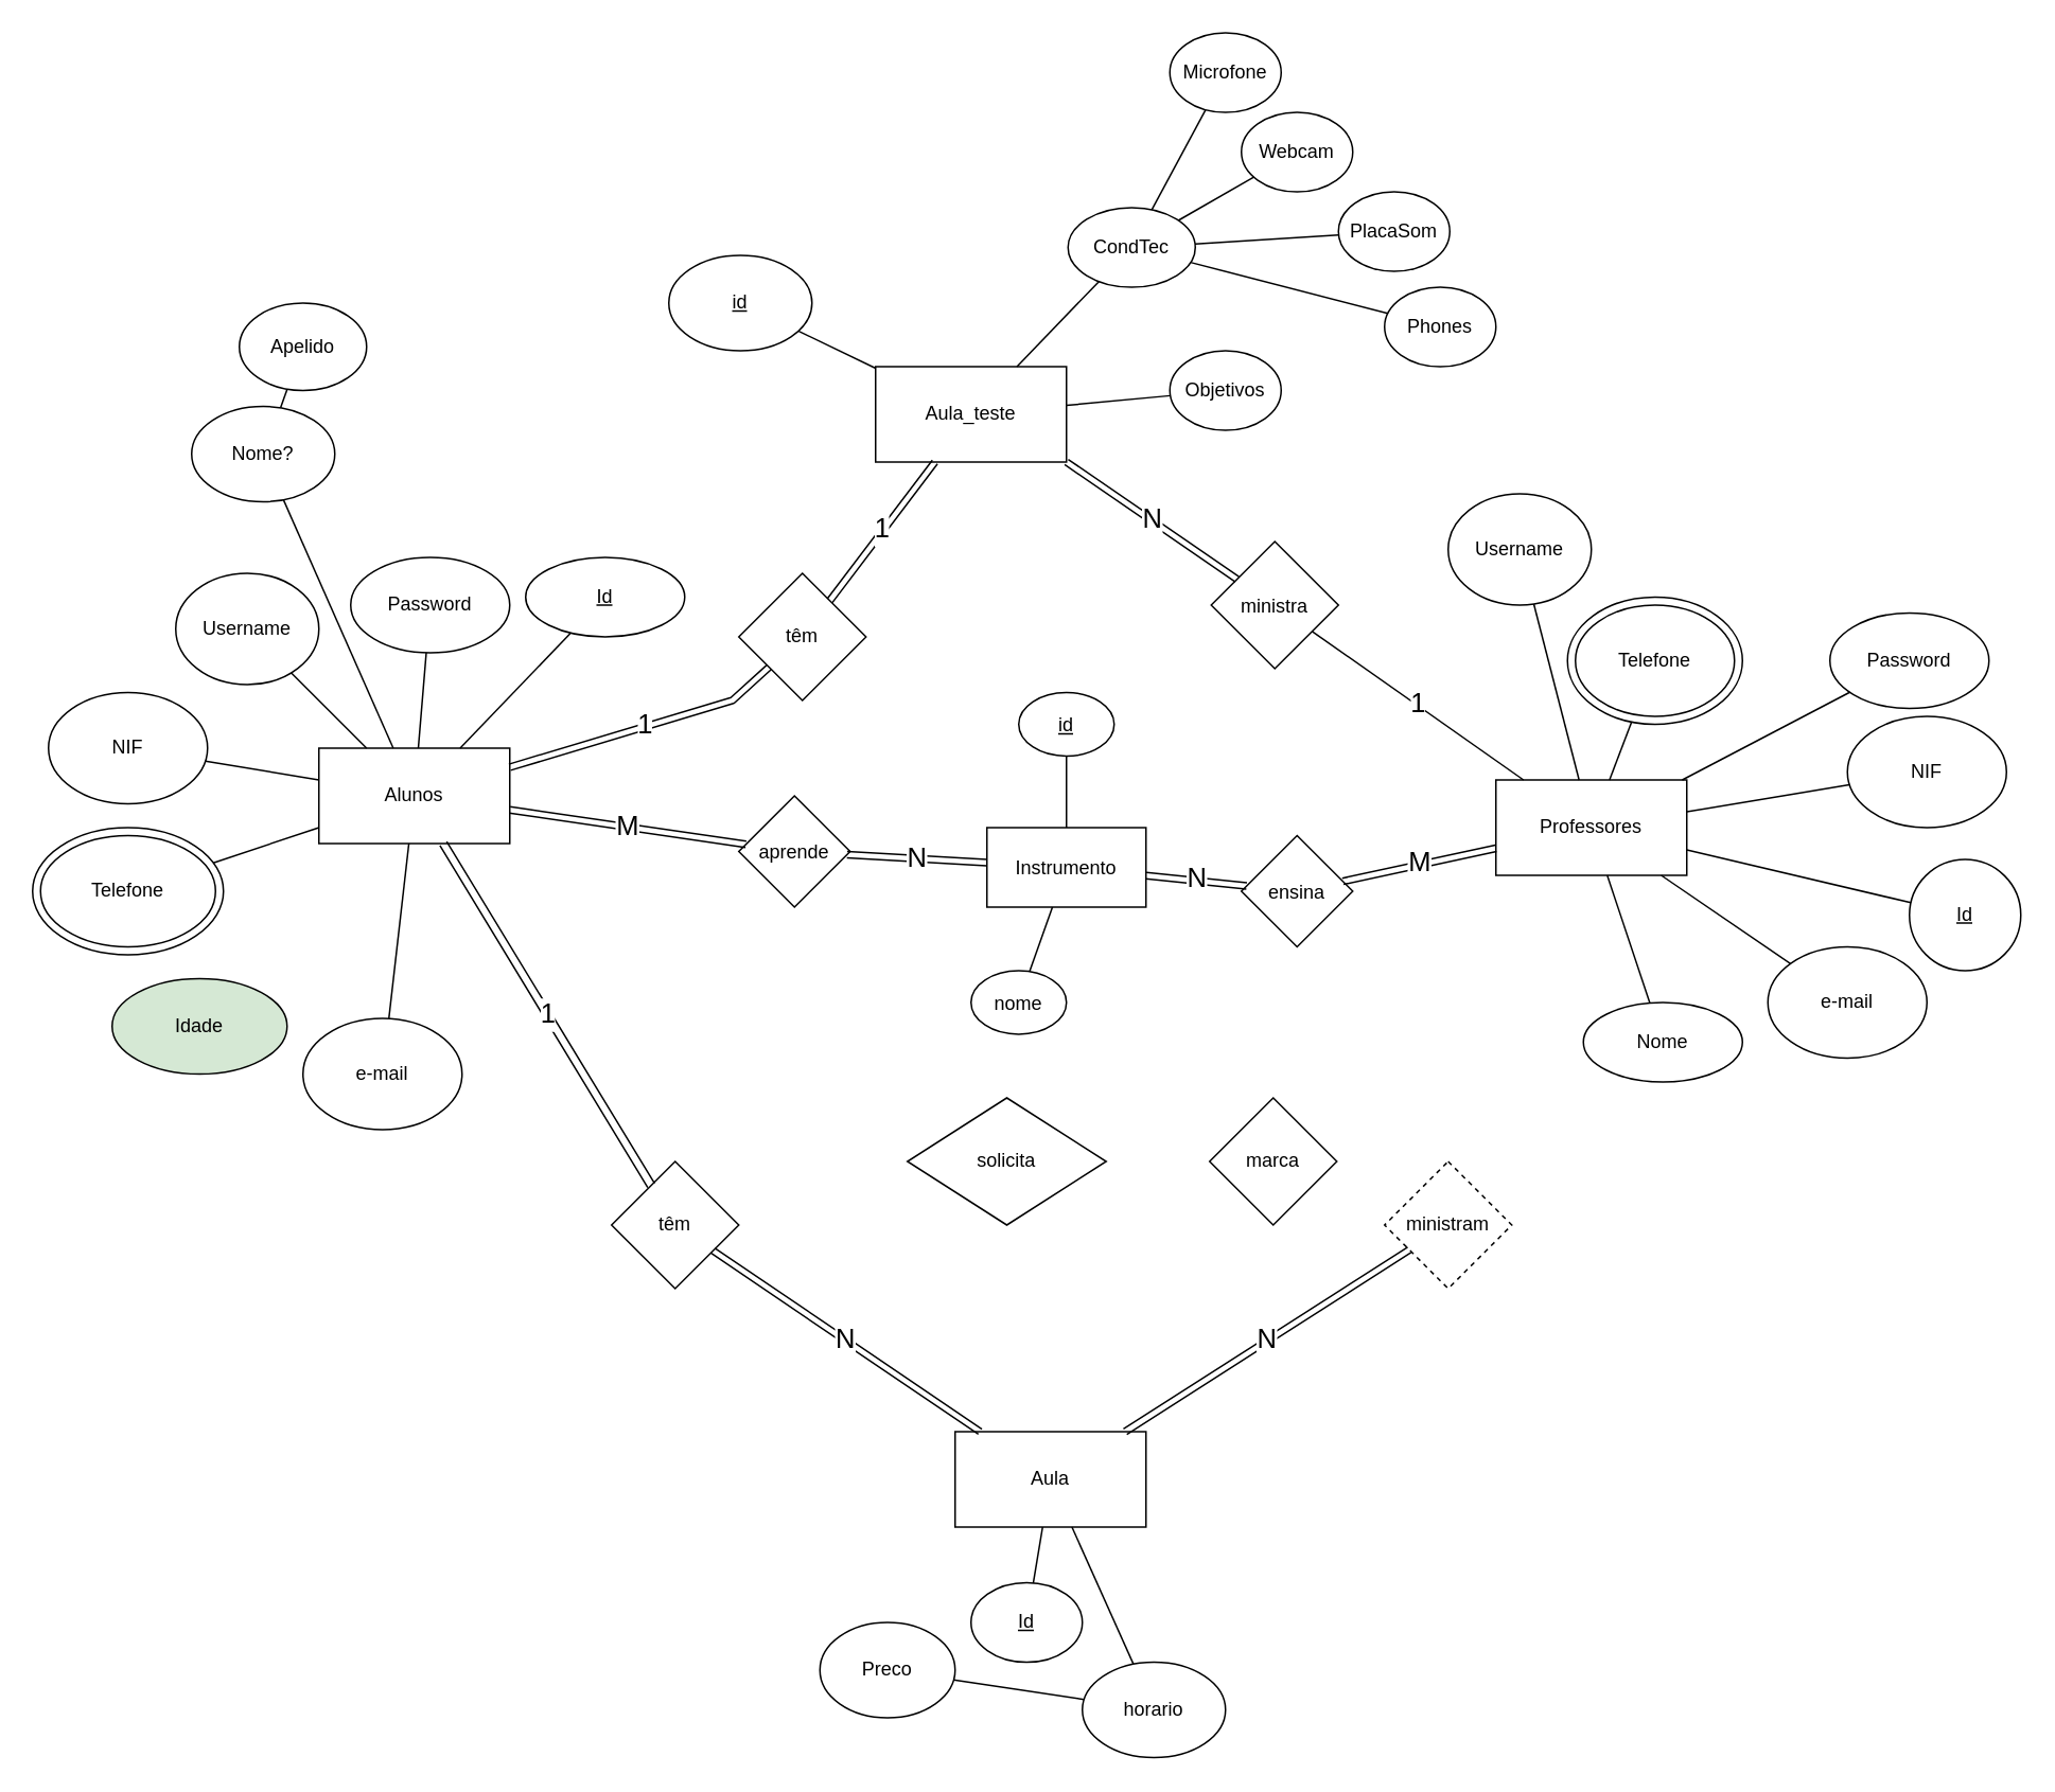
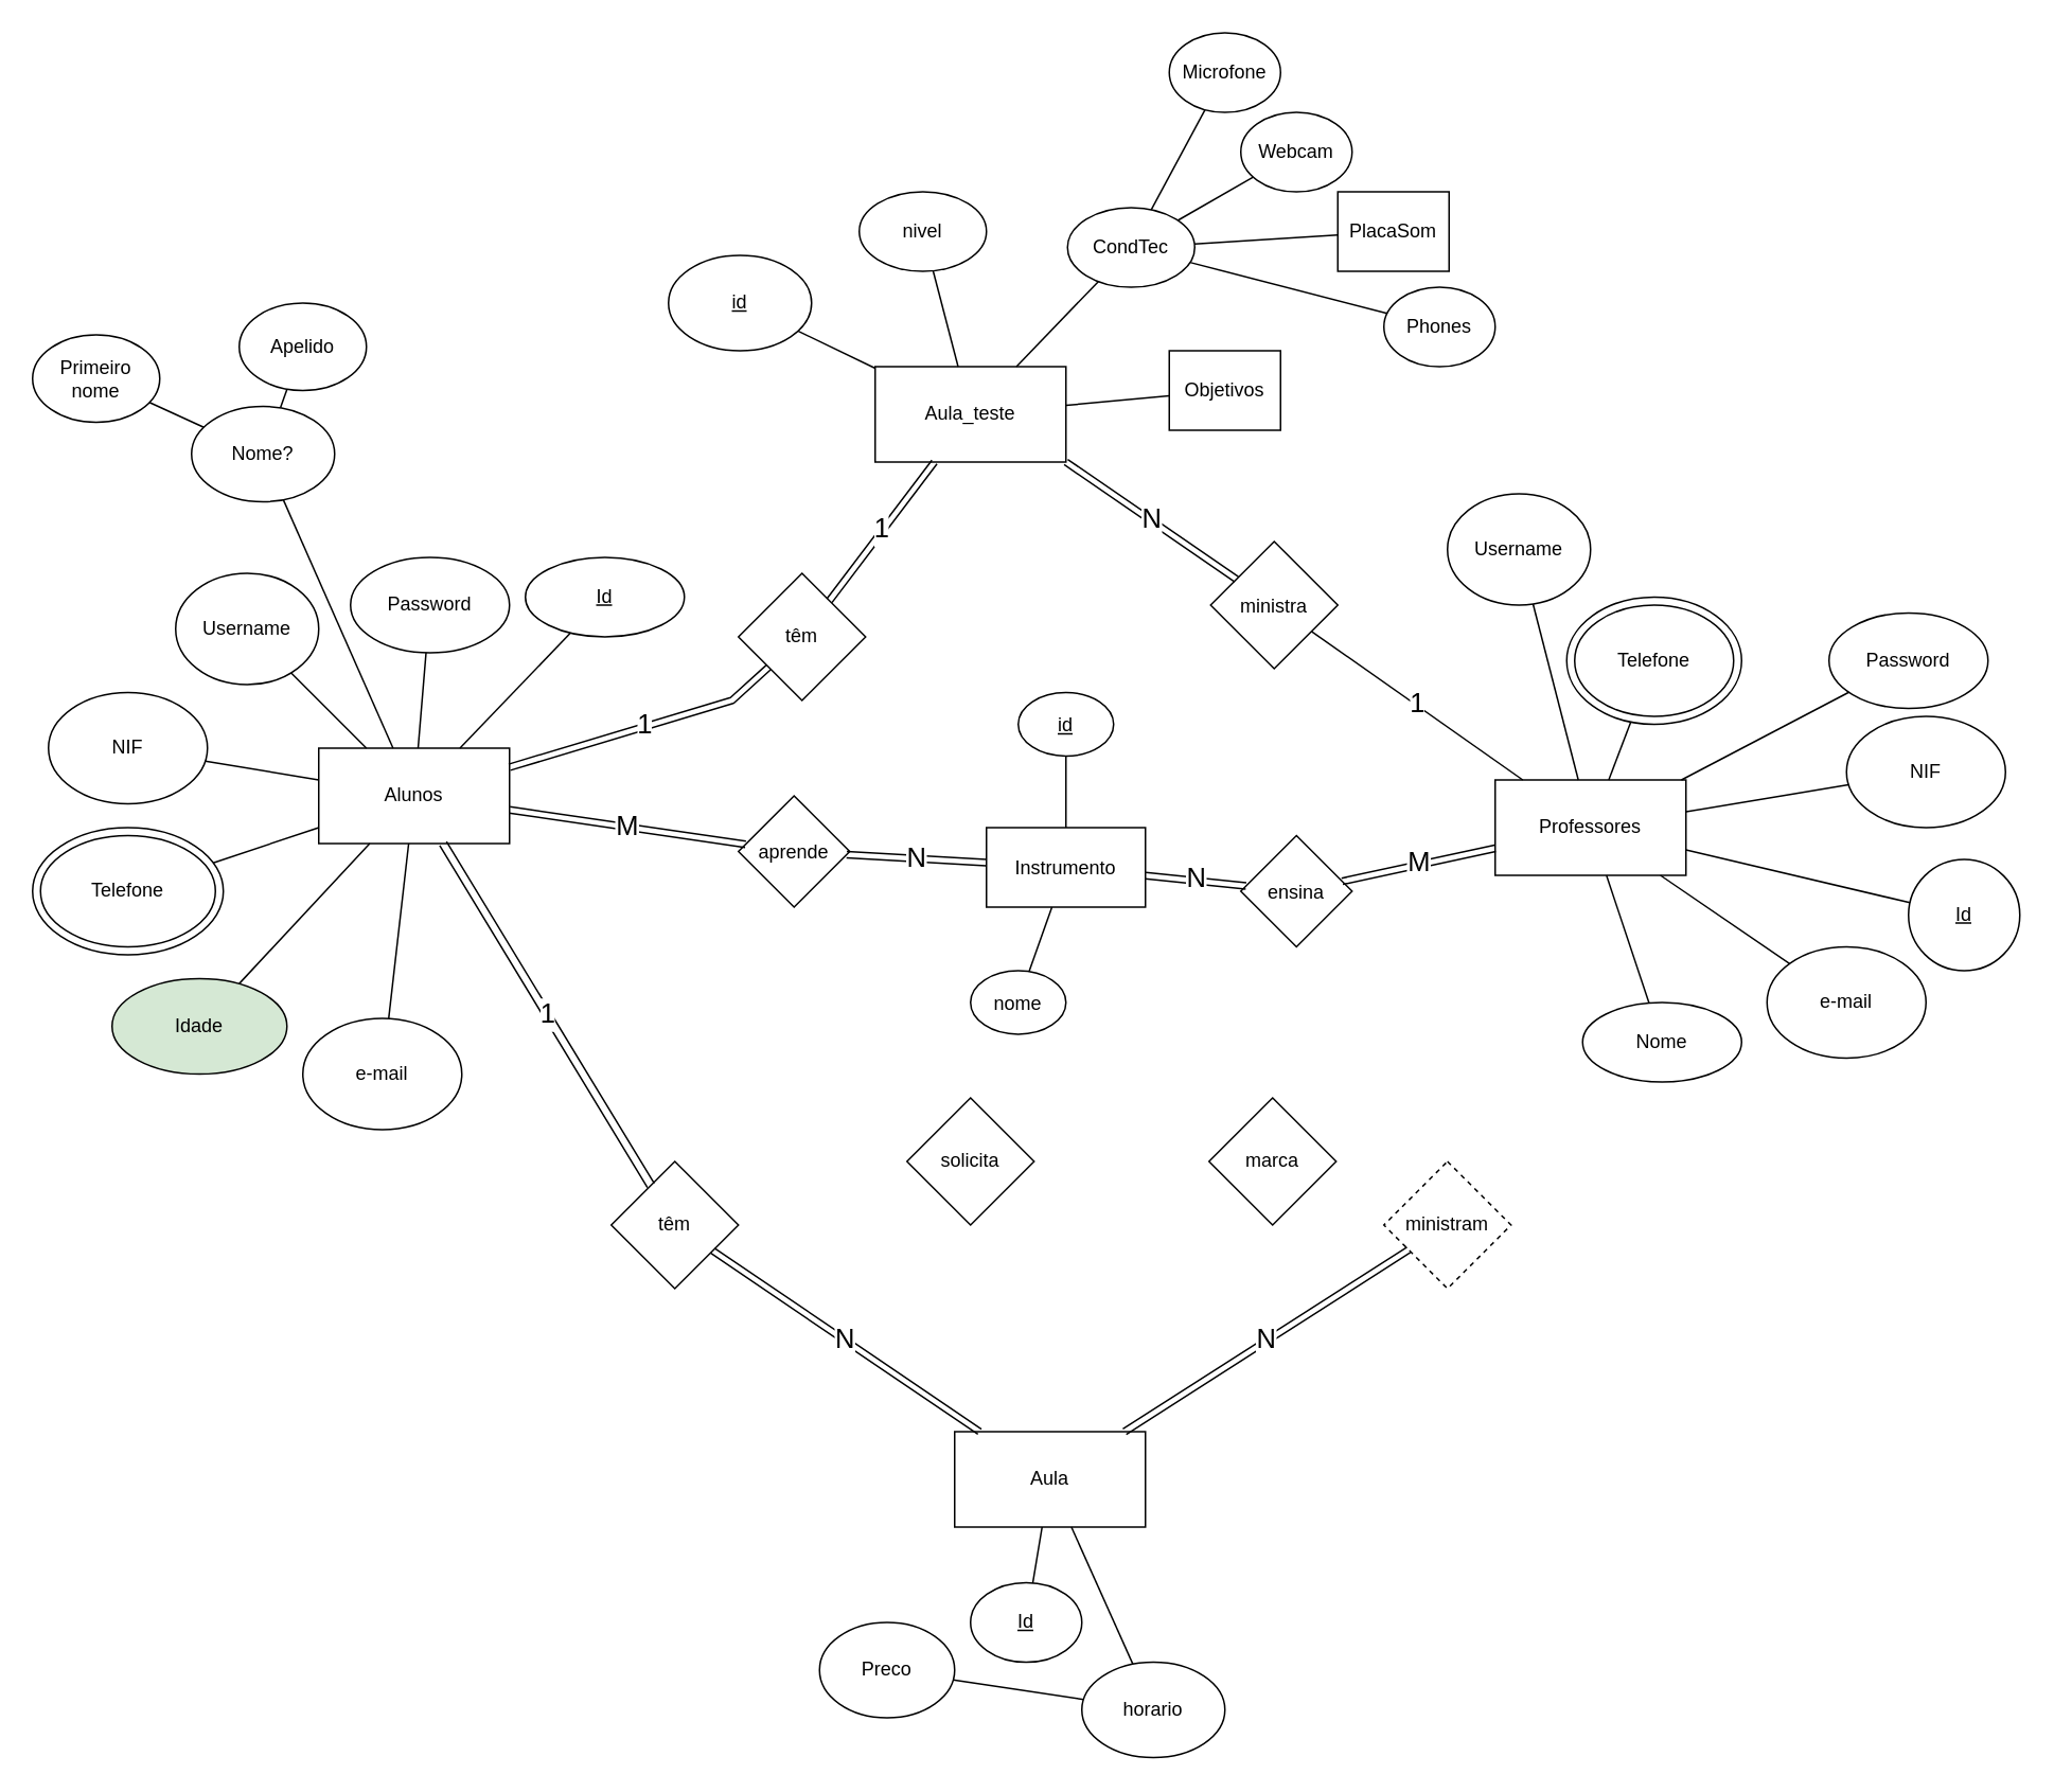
+ <mxCell id="48" value="nivel" style="ellipse;whiteSpace=wrap;html=1;" parent="1" vertex="1"><mxGeometry x="540" y="120" width="80" height="50" as="geometry" /></mxCell>
- <mxCell id="54" value="PlacaSom" style="ellipse;whiteSpace=wrap;html=1;" parent="1" vertex="1"><mxGeometry x="841" y="120" width="70" height="50" as="geometry" /></mxCell>
+ <mxCell id="54" value="PlacaSom" style="whiteSpace=wrap;html=1;rounded=0;" parent="1" vertex="1"><mxGeometry x="841" y="120" width="70" height="50" as="geometry" /></mxCell>
+ <mxCell id="50" value="" style="endArrow=none;html=1;" parent="1" target="48" edge="1" source="47"><mxGeometry width="50" height="50" relative="1" as="geometry"><mxPoint x="570" y="230" as="sourcePoint" /><mxPoint x="620" y="180" as="targetPoint" /></mxGeometry></mxCell>
+ <mxCell id="83" value="Primeiro nome" style="ellipse;whiteSpace=wrap;html=1;" vertex="1" parent="1"><mxGeometry x="20" y="210" width="80" height="55" as="geometry" /></mxCell>
- <mxCell id="62" value="Objetivos" style="ellipse;whiteSpace=wrap;html=1;" parent="1" vertex="1"><mxGeometry x="735" y="220" width="70" height="50" as="geometry" /></mxCell>
+ <mxCell id="62" value="Objetivos" style="whiteSpace=wrap;html=1;rounded=0;" parent="1" vertex="1"><mxGeometry x="735" y="220" width="70" height="50" as="geometry" /></mxCell>
+ <mxCell id="85" value="" style="endArrow=none;html=1;" edge="1" parent="1" target="83" source="6"><mxGeometry width="50" height="50" relative="1" as="geometry"><mxPoint x="529.841" y="458.073" as="sourcePoint" /><mxPoint x="484" y="513" as="targetPoint" /></mxGeometry></mxCell>
+ <mxCell id="13" value="" style="endArrow=none;html=1;" parent="1" target="2" edge="1" source="14"><mxGeometry width="50" height="50" relative="1" as="geometry"><mxPoint x="350" y="640" as="sourcePoint" /><mxPoint x="380" y="560" as="targetPoint" /><Array as="points" /></mxGeometry></mxCell>
- <mxCell id="82" value="solicita" style="rhombus;whiteSpace=wrap;html=1;" parent="1" vertex="1"><mxGeometry x="570" y="690" width="125" height="80" as="geometry" /></mxCell>
+ <mxCell id="82" value="solicita" style="rhombus;whiteSpace=wrap;html=1;" parent="1" vertex="1"><mxGeometry x="570" y="690" width="80" height="80" as="geometry" /></mxCell>
